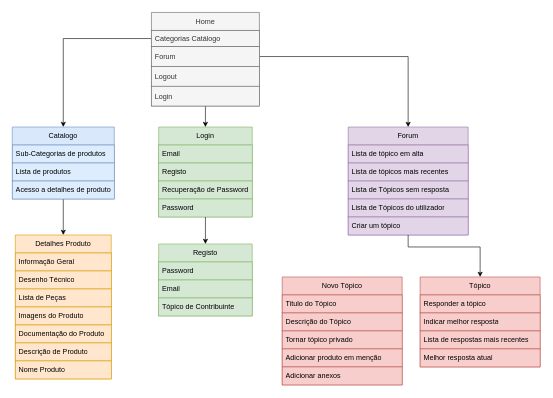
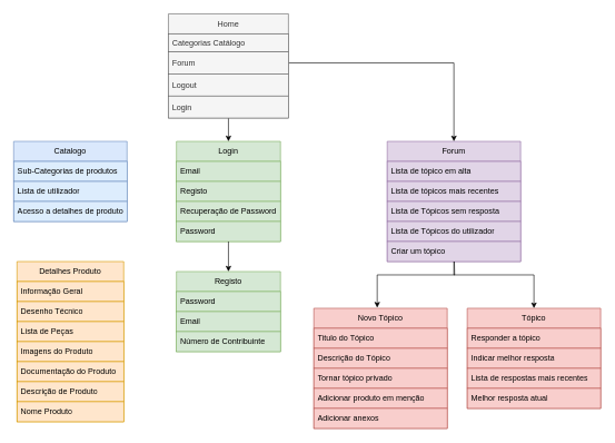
- <mxCell id="19" style="edgeStyle=orthogonalEdgeStyle;rounded=0;orthogonalLoop=1;jettySize=auto;html=1;exitX=0;exitY=0.5;exitDx=0;exitDy=0;entryX=0.5;entryY=0;entryDx=0;entryDy=0;" edge="1" parent="1" source="43" target="25"><mxGeometry relative="1" as="geometry"><mxPoint x="40" y="190" as="targetPoint" /></mxGeometry></mxCell>
- <mxCell id="27" value="Lista de produtos" style="text;strokeColor=#6c8ebf;fillColor=#DDEDFD;align=left;verticalAlign=middle;spacingLeft=4;spacingRight=4;overflow=hidden;points=[[0,0.5],[1,0.5]];portConstraint=eastwest;rotatable=0;whiteSpace=wrap;html=1;" vertex="1" parent="25"><mxGeometry y="60" width="170" height="30" as="geometry" /></mxCell>
+ <mxCell id="27" value="Lista de utilizador" style="text;strokeColor=#6c8ebf;fillColor=#DDEDFD;align=left;verticalAlign=middle;spacingLeft=4;spacingRight=4;overflow=hidden;points=[[0,0.5],[1,0.5]];portConstraint=eastwest;rotatable=0;whiteSpace=wrap;html=1;" vertex="1" parent="25"><mxGeometry y="60" width="170" height="30" as="geometry" /></mxCell>
- <mxCell id="22" value="" style="endArrow=classic;html=1;rounded=0;entryX=0.5;entryY=0;entryDx=0;entryDy=0;exitX=0.5;exitY=1;exitDx=0;exitDy=0;" edge="1" parent="1" source="25" target="29"><mxGeometry width="50" height="50" relative="1" as="geometry"><mxPoint x="105" y="351" as="sourcePoint" /><mxPoint x="105" y="396" as="targetPoint" /></mxGeometry></mxCell>
+ <mxCell id="53" value="" style="endArrow=classic;html=1;rounded=0;exitX=0.503;exitY=1.002;exitDx=0;exitDy=0;exitPerimeter=0;entryX=0.475;entryY=-0.005;entryDx=0;entryDy=0;entryPerimeter=0;" edge="1" parent="1" source="7" target="47"><mxGeometry width="50" height="50" relative="1" as="geometry"><mxPoint x="520" y="451" as="sourcePoint" /><mxPoint x="570" y="401" as="targetPoint" /><Array as="points"><mxPoint x="681" y="411" /><mxPoint x="565" y="411" /></Array></mxGeometry></mxCell>
- <mxCell id="12" value="Tópico de Contribuinte" style="text;strokeColor=#82b366;fillColor=#d5e8d4;align=left;verticalAlign=middle;spacingLeft=4;spacingRight=4;overflow=hidden;points=[[0,0.5],[1,0.5]];portConstraint=eastwest;rotatable=0;whiteSpace=wrap;html=1;container=0;" vertex="1" parent="9"><mxGeometry y="90" width="156" height="30" as="geometry" /></mxCell>
+ <mxCell id="12" value="Número de Contribuinte" style="text;strokeColor=#82b366;fillColor=#d5e8d4;align=left;verticalAlign=middle;spacingLeft=4;spacingRight=4;overflow=hidden;points=[[0,0.5],[1,0.5]];portConstraint=eastwest;rotatable=0;whiteSpace=wrap;html=1;container=0;" vertex="1" parent="9"><mxGeometry y="90" width="156" height="30" as="geometry" /></mxCell>
